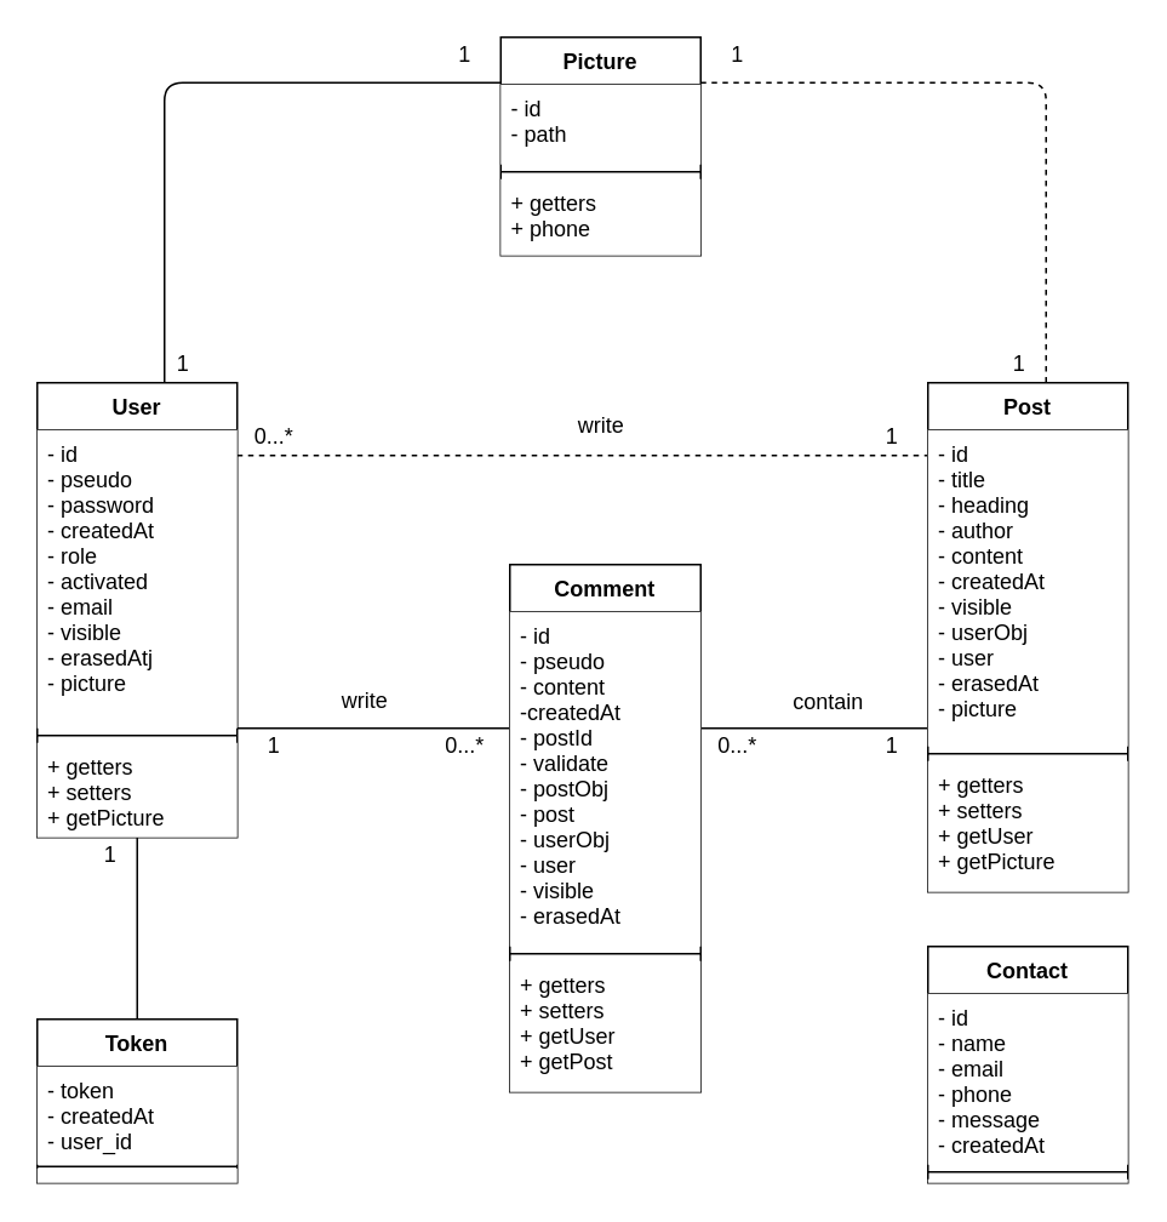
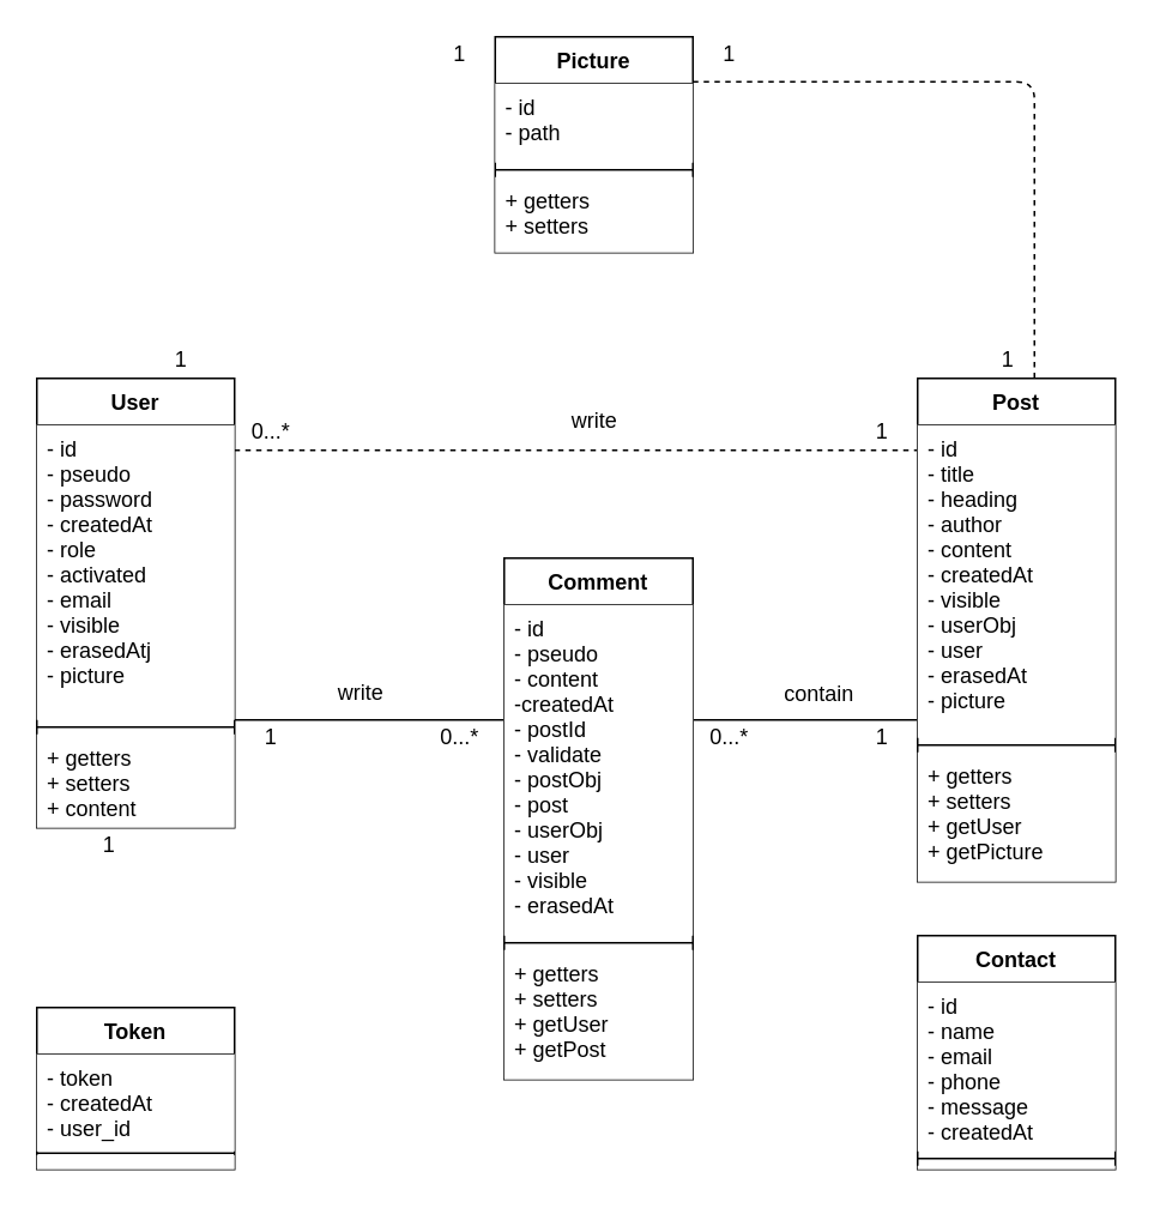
- <mxCell id="17" value="" style="endArrow=none;html=1;strokeWidth=1;edgeStyle=orthogonalEdgeStyle;" parent="1" source="29" target="25" edge="1"><mxGeometry width="50" height="50" relative="1" as="geometry"><mxPoint x="140" y="260" as="sourcePoint" /><mxPoint x="530" y="260" as="targetPoint" /><Array as="points"><mxPoint x="90" y="45" /></Array></mxGeometry></mxCell>
- <mxCell id="28" value="+ getters&#10;+ phone" style="text;strokeColor=none;fillColor=#ffffff;align=left;verticalAlign=top;spacingLeft=4;spacingRight=4;overflow=hidden;rotatable=0;points=[[0,0.5],[1,0.5]];portConstraint=eastwest;" parent="25" vertex="1"><mxGeometry y="78" width="110" height="42" as="geometry" /></mxCell>
+ <mxCell id="28" value="+ getters&#10;+ setters" style="text;strokeColor=none;fillColor=#ffffff;align=left;verticalAlign=top;spacingLeft=4;spacingRight=4;overflow=hidden;rotatable=0;points=[[0,0.5],[1,0.5]];portConstraint=eastwest;" parent="25" vertex="1"><mxGeometry y="78" width="110" height="42" as="geometry" /></mxCell>
- <mxCell id="32" value="+ getters&#10;+ setters&#10;+ getPicture&#10;" style="text;strokeColor=none;fillColor=#ffffff;align=left;verticalAlign=top;spacingLeft=4;spacingRight=4;overflow=hidden;rotatable=0;points=[[0,0.5],[1,0.5]];portConstraint=eastwest;" parent="29" vertex="1"><mxGeometry y="198" width="110" height="52" as="geometry" /></mxCell>
+ <mxCell id="32" value="+ getters&#10;+ setters&#10;+ content&#10;" style="text;strokeColor=none;fillColor=#ffffff;align=left;verticalAlign=top;spacingLeft=4;spacingRight=4;overflow=hidden;rotatable=0;points=[[0,0.5],[1,0.5]];portConstraint=eastwest;" parent="29" vertex="1"><mxGeometry y="198" width="110" height="52" as="geometry" /></mxCell>
- <mxCell id="19" value="" style="endArrow=none;html=1;strokeWidth=1;edgeStyle=orthogonalEdgeStyle;" parent="1" source="33" target="29" edge="1"><mxGeometry width="50" height="50" relative="1" as="geometry"><mxPoint x="140" y="535" as="sourcePoint" /><mxPoint x="285" y="535" as="targetPoint" /><Array as="points" /></mxGeometry></mxCell>
